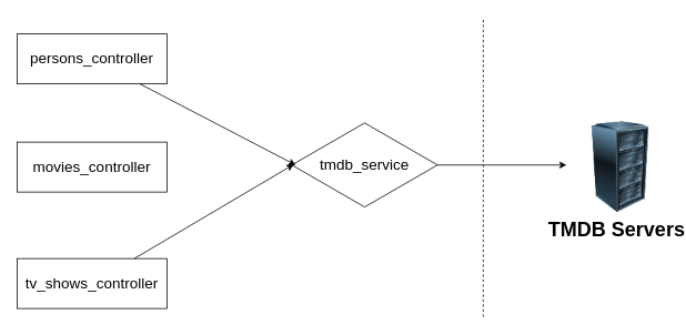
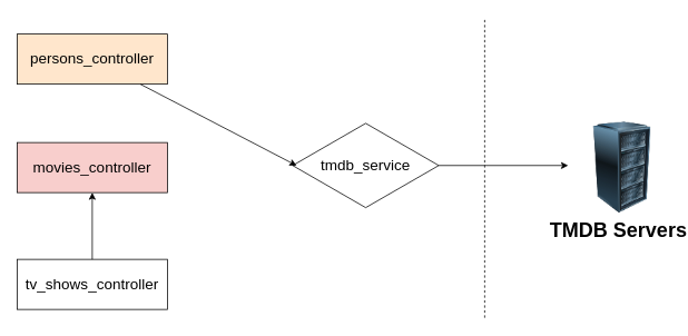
- <mxCell id="10" value="persons_controller" style="rounded=0;whiteSpace=wrap;html=1;spacing=2;fontSize=18;" parent="1" vertex="1"><mxGeometry x="20" y="40" width="180" height="60" as="geometry" /></mxCell>
+ <mxCell id="10" value="persons_controller" style="rounded=0;whiteSpace=wrap;html=1;spacing=2;fontSize=18;fillColor=#ffe6cc;" parent="1" vertex="1"><mxGeometry x="20" y="40" width="180" height="60" as="geometry" /></mxCell>
- <mxCell id="2" value="movies_controller" style="rounded=0;whiteSpace=wrap;html=1;spacing=2;fontSize=18;" parent="1" vertex="1"><mxGeometry x="20" y="170" width="180" height="60" as="geometry" /></mxCell>
+ <mxCell id="2" value="movies_controller" style="rounded=0;whiteSpace=wrap;html=1;spacing=2;fontSize=18;fillColor=#f8cecc;" parent="1" vertex="1"><mxGeometry x="20" y="170" width="180" height="60" as="geometry" /></mxCell>
- <mxCell id="9" style="edgeStyle=none;html=1;entryX=0.014;entryY=0.493;entryDx=0;entryDy=0;entryPerimeter=0;" parent="1" source="8" target="7" edge="1"><mxGeometry relative="1" as="geometry" /></mxCell>
+ <mxCell id="9" style="edgeStyle=none;html=1;" parent="1" source="8" target="2" edge="1"><mxGeometry relative="1" as="geometry" /></mxCell>
